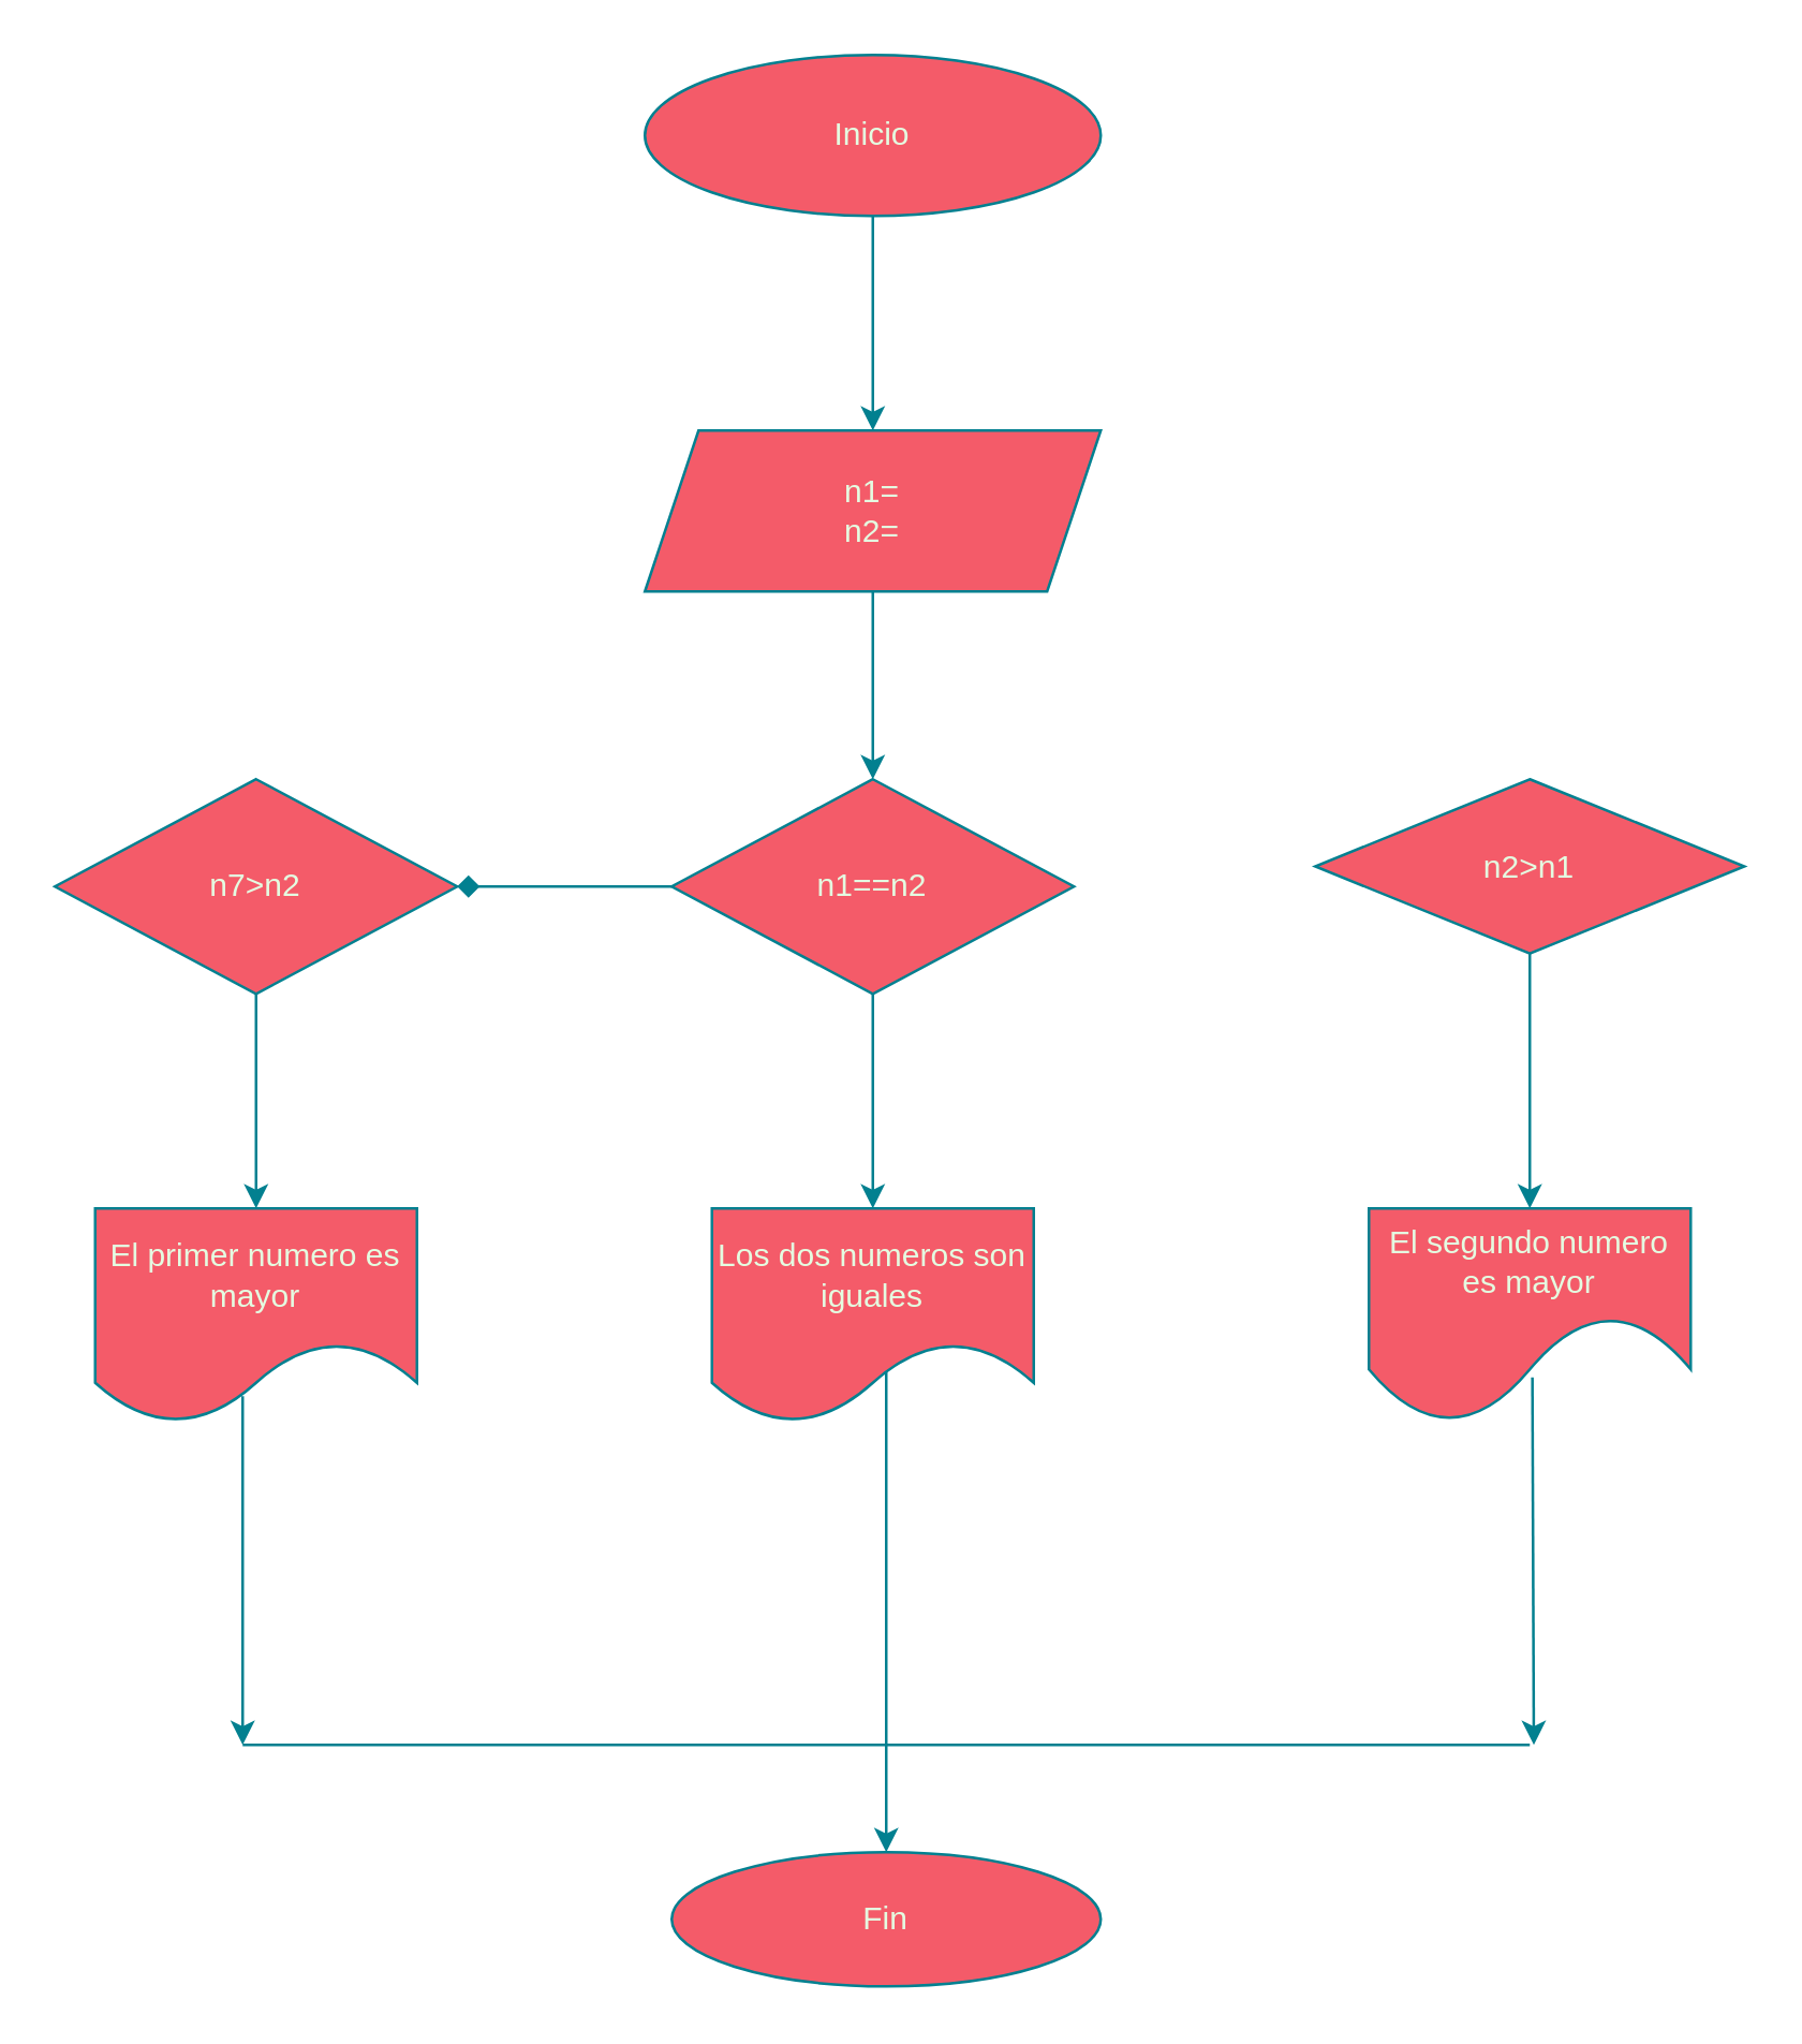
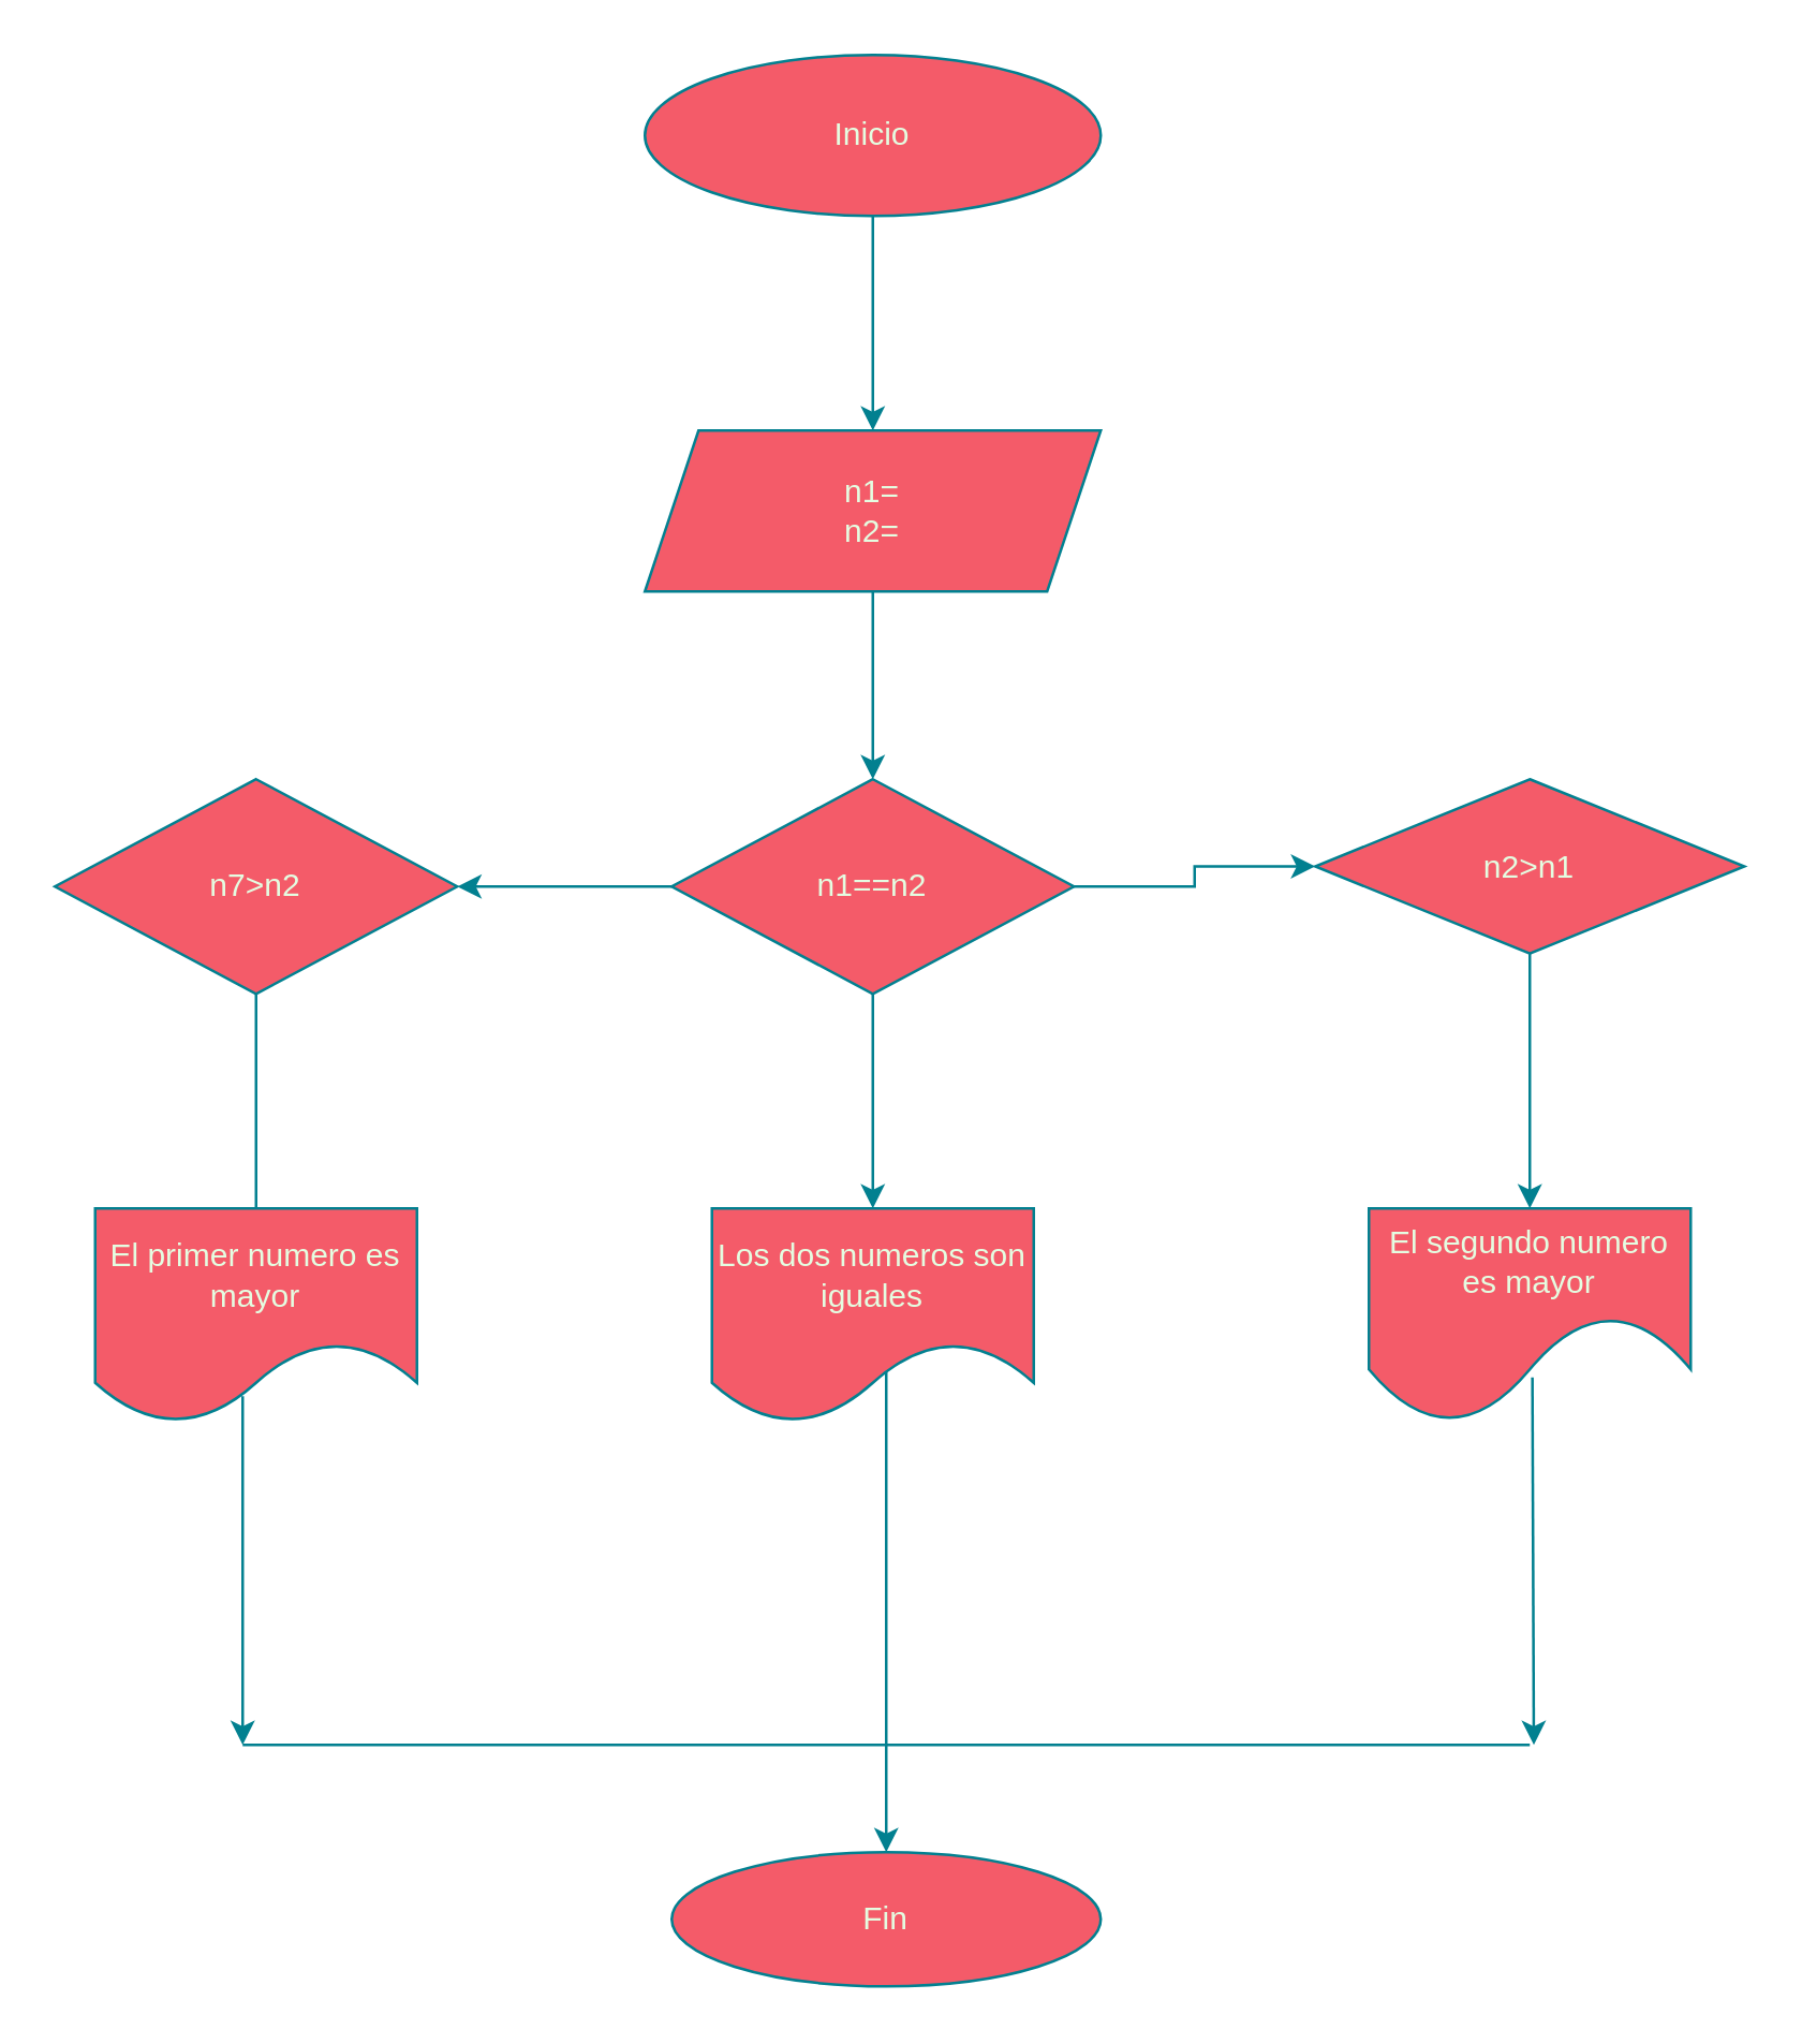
+ <mxCell id="6" value="" style="edgeStyle=orthogonalEdgeStyle;rounded=0;orthogonalLoop=1;jettySize=auto;html=1;labelBackgroundColor=none;strokeColor=#028090;fontColor=default;" parent="1" source="9" target="11" edge="1"><mxGeometry relative="1" as="geometry" /></mxCell>
- <mxCell id="7" value="" style="edgeStyle=orthogonalEdgeStyle;rounded=0;orthogonalLoop=1;jettySize=auto;html=1;labelBackgroundColor=none;strokeColor=#028090;fontColor=default;endArrow=diamond;" parent="1" source="9" target="13" edge="1"><mxGeometry relative="1" as="geometry" /></mxCell>
+ <mxCell id="7" value="" style="edgeStyle=orthogonalEdgeStyle;rounded=0;orthogonalLoop=1;jettySize=auto;html=1;labelBackgroundColor=none;strokeColor=#028090;fontColor=default;" parent="1" source="9" target="13" edge="1"><mxGeometry relative="1" as="geometry" /></mxCell>
- <mxCell id="12" value="" style="edgeStyle=orthogonalEdgeStyle;rounded=0;orthogonalLoop=1;jettySize=auto;html=1;labelBackgroundColor=none;strokeColor=#028090;fontColor=default;" parent="1" source="13" target="14" edge="1"><mxGeometry relative="1" as="geometry" /></mxCell>
+ <mxCell id="12" value="" style="edgeStyle=orthogonalEdgeStyle;rounded=0;orthogonalLoop=1;jettySize=auto;html=1;labelBackgroundColor=none;strokeColor=#028090;fontColor=default;endArrow=none;" parent="1" source="13" target="14" edge="1"><mxGeometry relative="1" as="geometry" /></mxCell>
